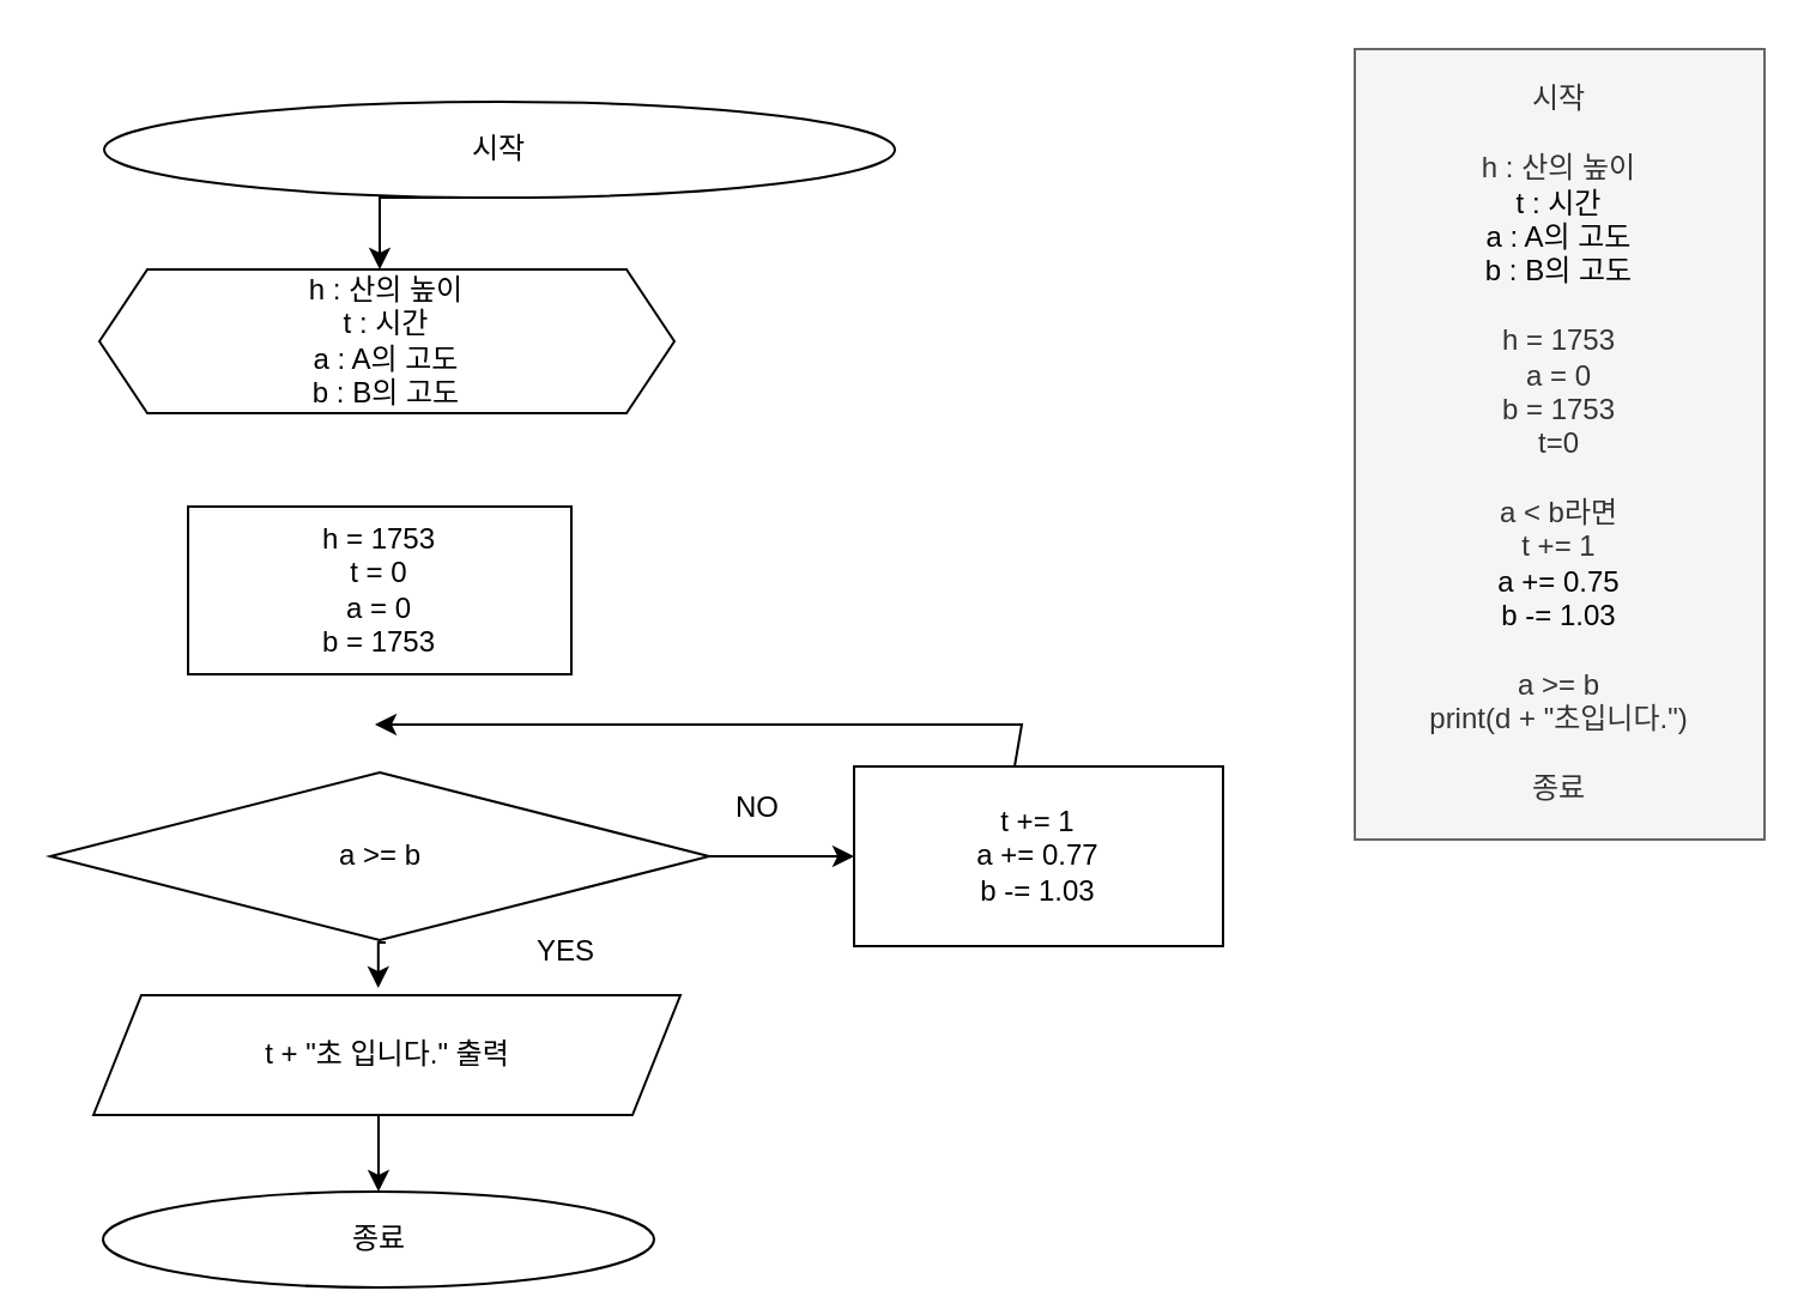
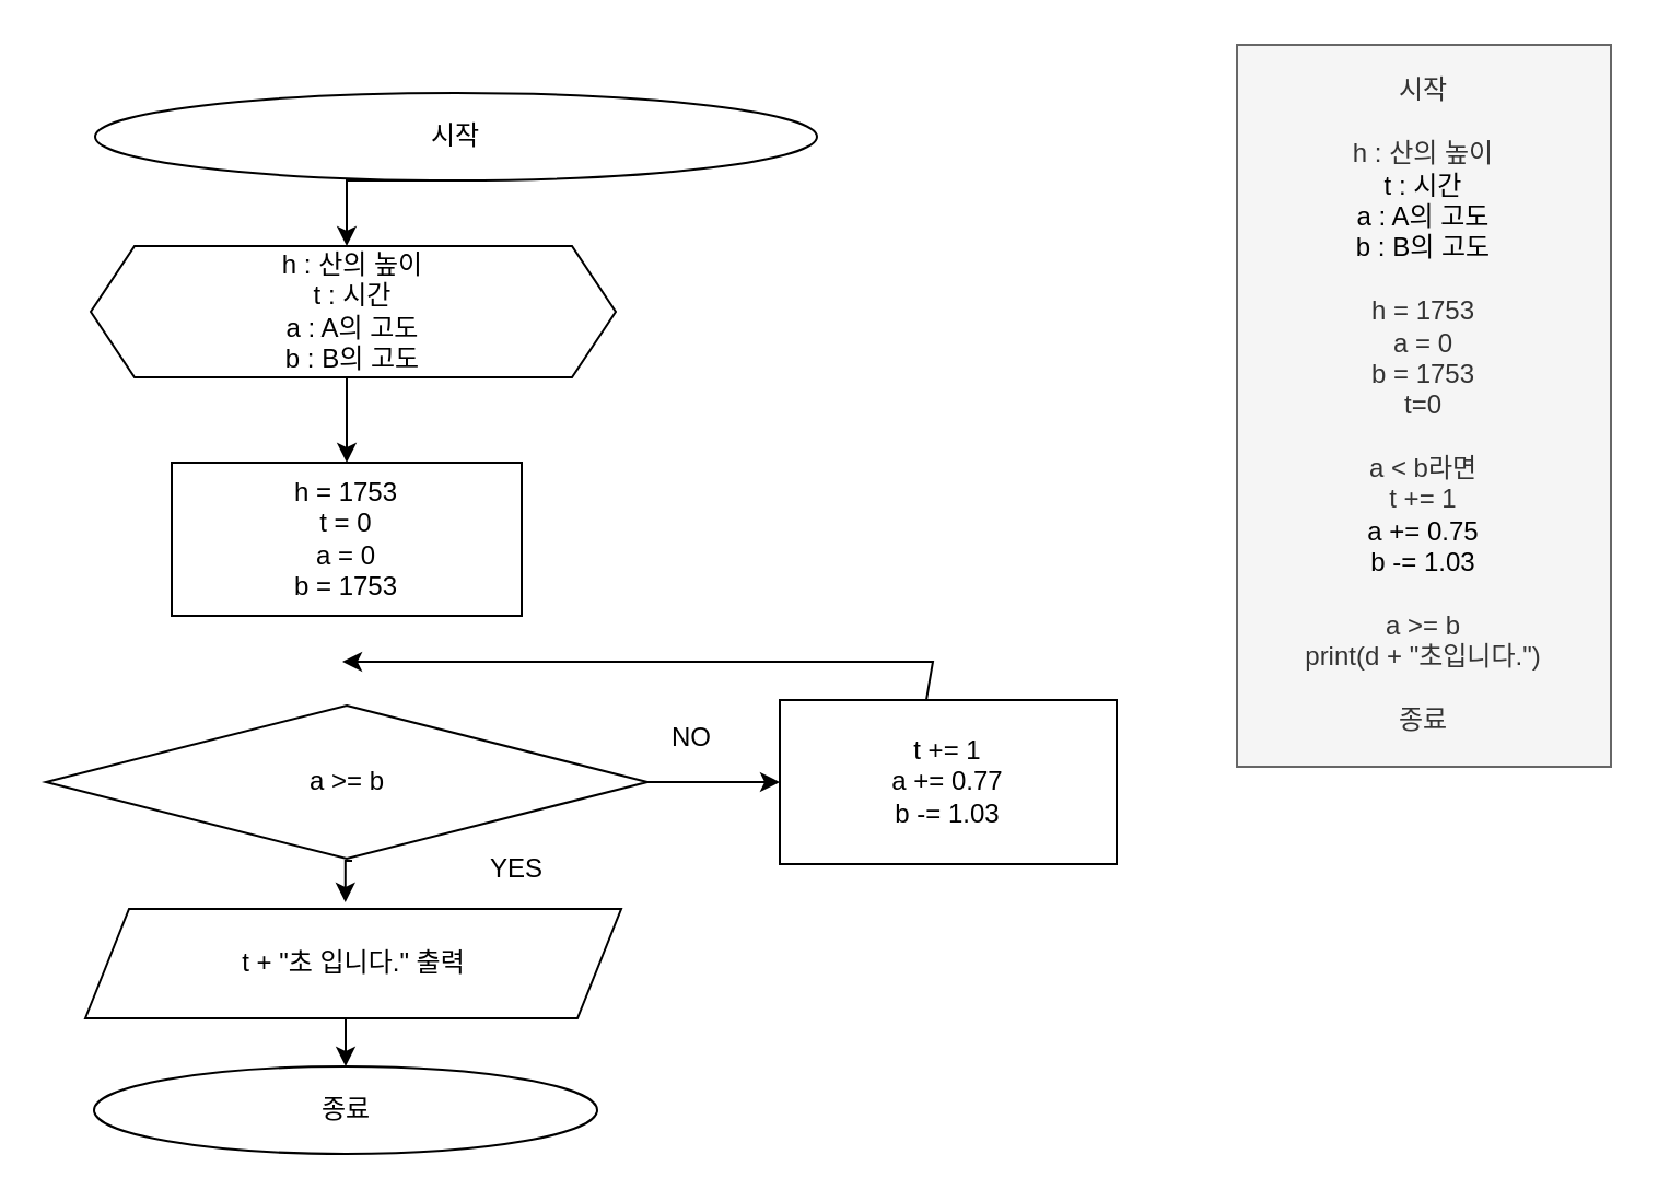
+ <mxCell id="11" style="edgeStyle=orthogonalEdgeStyle;rounded=0;orthogonalLoop=1;jettySize=auto;html=1;exitX=0.5;exitY=1;exitDx=0;exitDy=0;entryX=0.5;entryY=0;entryDx=0;entryDy=0;" edge="1" parent="1" source="12" target="13"><mxGeometry relative="1" as="geometry" /></mxCell>
- <mxCell id="4" value="종료" style="ellipse;whiteSpace=wrap;html=1;" parent="1" vertex="1"><mxGeometry x="42.5" y="497" width="230" height="40" as="geometry" /></mxCell>
+ <mxCell id="4" value="종료" style="ellipse;whiteSpace=wrap;html=1;" parent="1" vertex="1"><mxGeometry x="42.5" y="487" width="230" height="40" as="geometry" /></mxCell>
